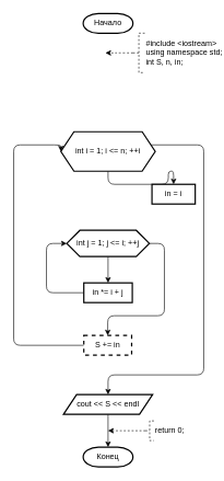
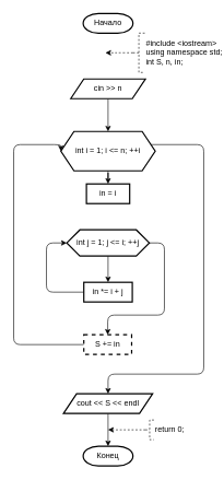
+ <mxCell id="9" value="cin &gt;&gt; n" style="shape=parallelogram;perimeter=parallelogramPerimeter;whiteSpace=wrap;html=1;fixedSize=1;rounded=0;sketch=0;strokeWidth=2;align=center;" parent="1" vertex="1"><mxGeometry x="107" y="120" width="114" height="30" as="geometry" /></mxCell>
+ <mxCell id="8" value="" style="edgeStyle=orthogonalEdgeStyle;curved=0;rounded=1;sketch=0;orthogonalLoop=1;jettySize=auto;html=1;strokeWidth=1;" parent="1" source="9" target="7" edge="1"><mxGeometry relative="1" as="geometry" /></mxCell>
- <mxCell id="10" value="in = i" style="rounded=0;whiteSpace=wrap;html=1;sketch=0;strokeWidth=2;align=center;" parent="1" vertex="1"><mxGeometry x="231" y="280" width="66" height="30" as="geometry" /></mxCell>
+ <mxCell id="10" value="in = i" style="rounded=0;whiteSpace=wrap;html=1;sketch=0;strokeWidth=2;align=center;" parent="1" vertex="1"><mxGeometry x="131" y="280" width="66" height="30" as="geometry" /></mxCell>
